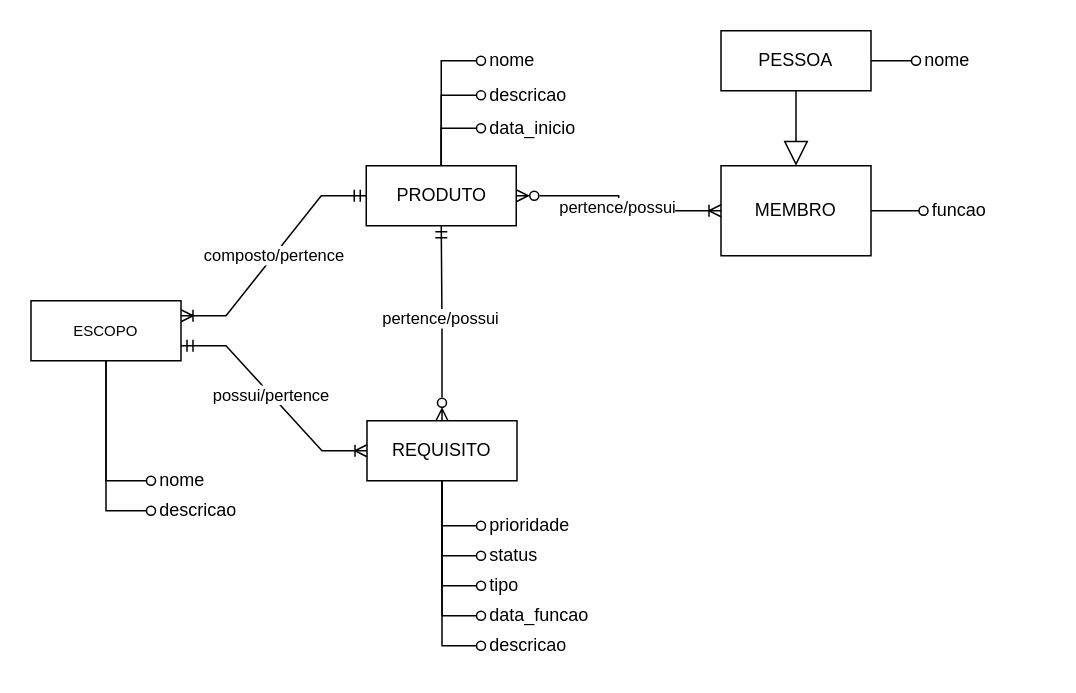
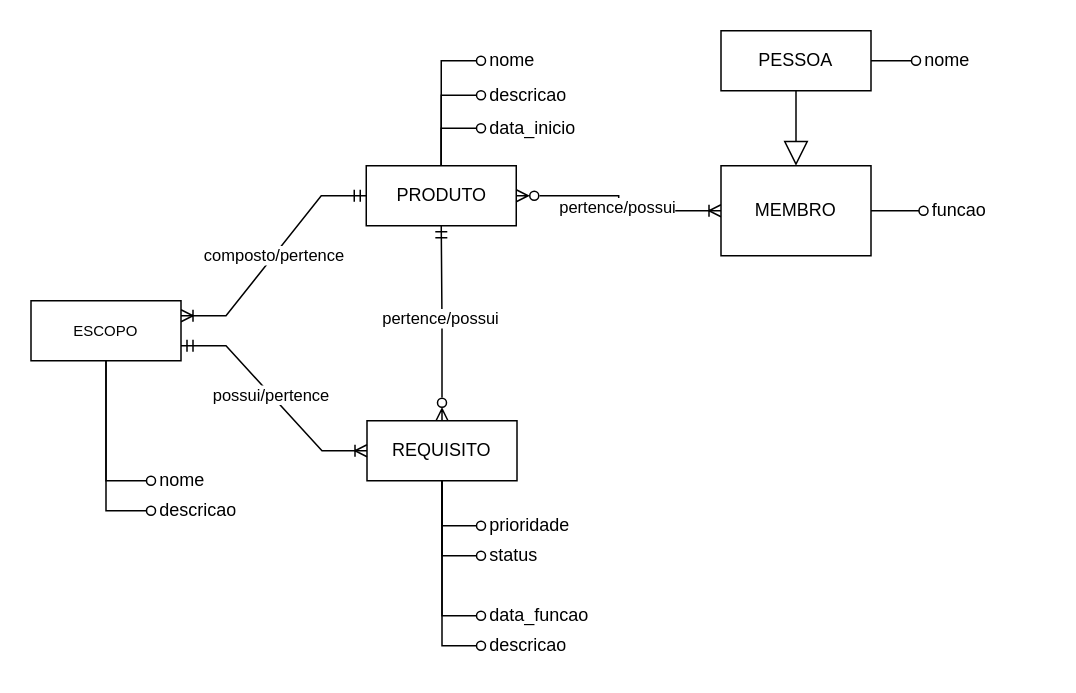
- <mxCell id="9" style="edgeStyle=orthogonalEdgeStyle;rounded=0;orthogonalLoop=1;jettySize=auto;html=1;endArrow=oval;endFill=0;" parent="1" source="13" target="19" edge="1"><mxGeometry relative="1" as="geometry" /></mxCell>
- <mxCell id="19" value="tipo" style="text;strokeColor=none;fillColor=none;spacingLeft=4;spacingRight=4;overflow=hidden;rotatable=0;points=[[0,0.5],[1,0.5]];portConstraint=eastwest;fontSize=12;whiteSpace=wrap;html=1;verticalAlign=middle;" parent="1" vertex="1"><mxGeometry x="320" y="380" width="80" height="20" as="geometry" /></mxCell>
